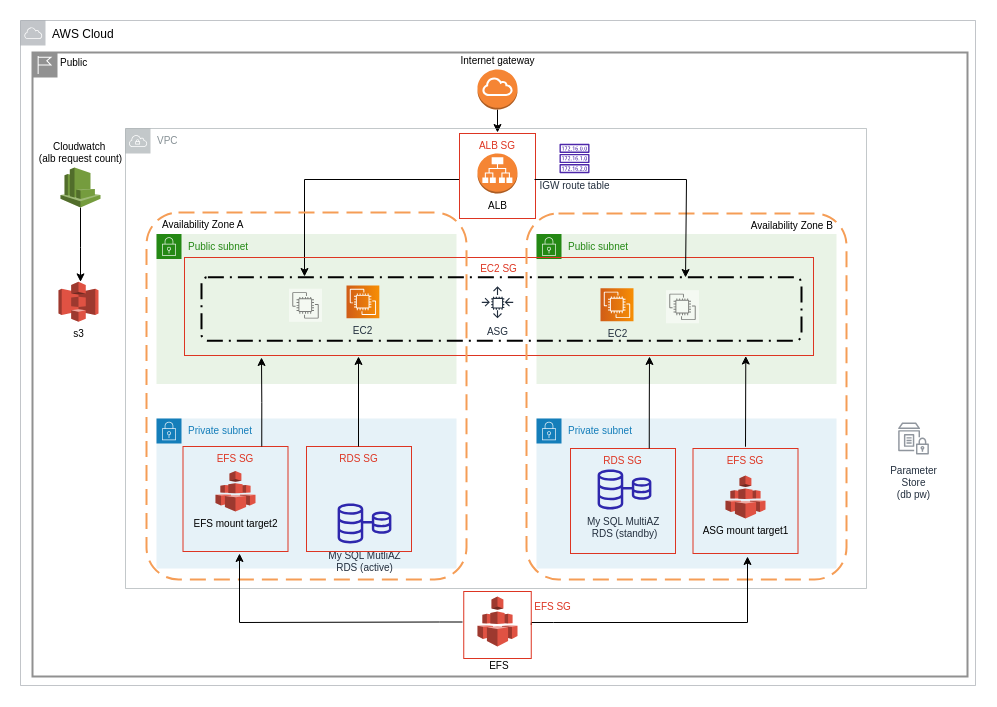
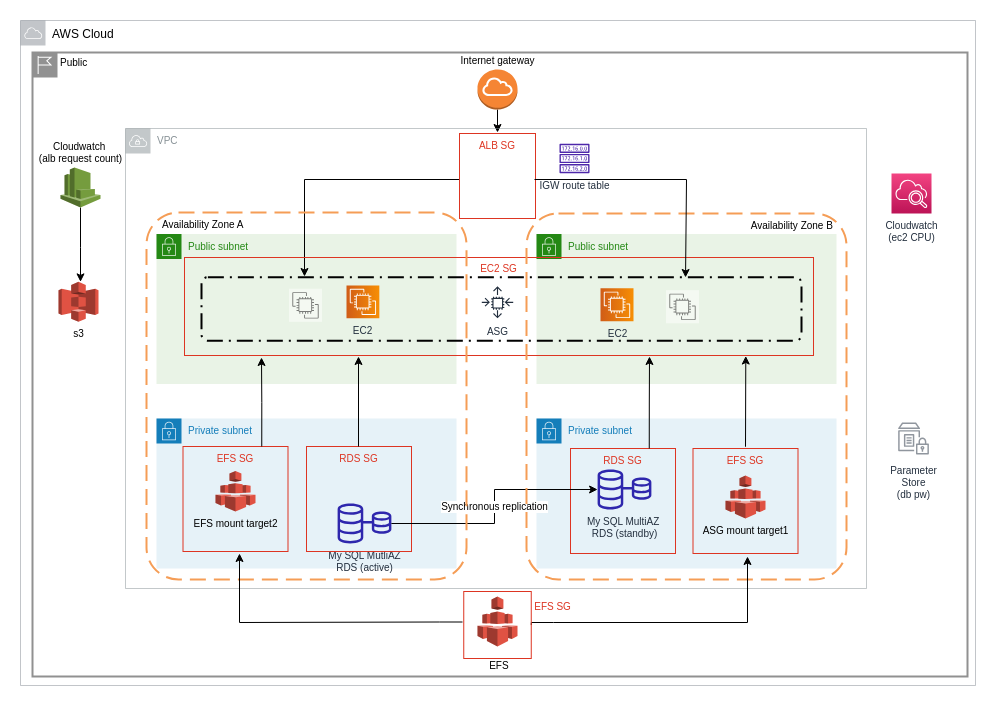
- <mxCell id="2" value="ALB" style="outlineConnect=0;dashed=0;verticalLabelPosition=bottom;verticalAlign=top;align=center;html=1;shape=mxgraph.aws3.application_load_balancer;fillColor=#F58534;gradientColor=none;fontSize=10;" parent="1" vertex="1"><mxGeometry x="477" y="153" width="40" height="40" as="geometry" /></mxCell>
+ <mxCell id="27" value="Cloudwatch&lt;br style=&quot;font-size: 10px;&quot;&gt;(ec2 CPU)" style="sketch=0;points=[[0,0,0],[0.25,0,0],[0.5,0,0],[0.75,0,0],[1,0,0],[0,1,0],[0.25,1,0],[0.5,1,0],[0.75,1,0],[1,1,0],[0,0.25,0],[0,0.5,0],[0,0.75,0],[1,0.25,0],[1,0.5,0],[1,0.75,0]];points=[[0,0,0],[0.25,0,0],[0.5,0,0],[0.75,0,0],[1,0,0],[0,1,0],[0.25,1,0],[0.5,1,0],[0.75,1,0],[1,1,0],[0,0.25,0],[0,0.5,0],[0,0.75,0],[1,0.25,0],[1,0.5,0],[1,0.75,0]];outlineConnect=0;fontColor=#232F3E;gradientColor=#F34482;gradientDirection=north;fillColor=#BC1356;strokeColor=#ffffff;dashed=0;verticalLabelPosition=bottom;verticalAlign=top;align=center;html=1;fontSize=10;fontStyle=0;aspect=fixed;shape=mxgraph.aws4.resourceIcon;resIcon=mxgraph.aws4.cloudwatch_2;" parent="1" vertex="1"><mxGeometry x="891" y="173" width="40" height="40" as="geometry" /></mxCell>
+ <mxCell id="15" value="Synchronous&amp;nbsp;replication" style="edgeStyle=orthogonalEdgeStyle;rounded=0;orthogonalLoop=1;jettySize=auto;html=1;fontSize=10;" parent="1" source="4" target="11" edge="1"><mxGeometry relative="1" as="geometry"><mxPoint x="856" y="503" as="targetPoint" /></mxGeometry></mxCell>
